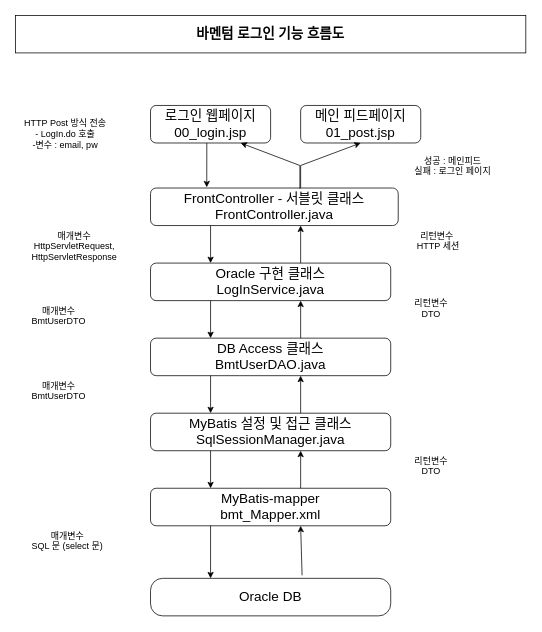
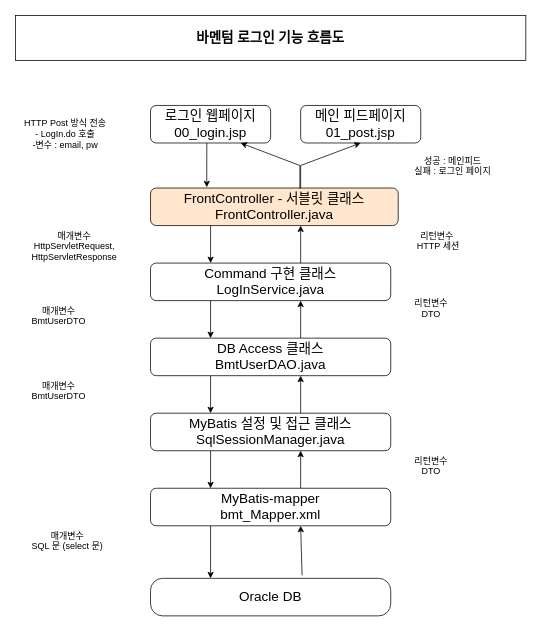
- <mxCell id="3" value="&lt;b&gt;&lt;font style=&quot;font-size: 18px;&quot;&gt;바멘텀 로그인 기능 흐름도&lt;/font&gt;&lt;/b&gt;" style="rounded=0;whiteSpace=wrap;html=1;" parent="1" vertex="1"><mxGeometry x="20" y="20" width="680" height="50" as="geometry" /></mxCell>
+ <mxCell id="3" value="&lt;b&gt;&lt;font style=&quot;font-size: 18px;&quot;&gt;바멘텀 로그인 기능 흐름도&lt;/font&gt;&lt;/b&gt;" style="rounded=0;whiteSpace=wrap;html=1;" parent="1" vertex="1"><mxGeometry x="20" y="20" width="680" height="60" as="geometry" /></mxCell>
- <mxCell id="4" value="&lt;font style=&quot;font-size: 18px;&quot;&gt;FrontController - 서블릿 클래스&lt;br&gt;FrontController.java&lt;/font&gt;" style="rounded=1;whiteSpace=wrap;html=1;fontSize=12;glass=0;strokeWidth=1;shadow=0;" parent="1" vertex="1"><mxGeometry x="200" y="250" width="330" height="50" as="geometry" /></mxCell>
+ <mxCell id="4" value="&lt;font style=&quot;font-size: 18px;&quot;&gt;FrontController - 서블릿 클래스&lt;br&gt;FrontController.java&lt;/font&gt;" style="rounded=1;whiteSpace=wrap;html=1;fontSize=12;glass=0;strokeWidth=1;shadow=0;fillColor=#ffe6cc;" parent="1" vertex="1"><mxGeometry x="200" y="250" width="330" height="50" as="geometry" /></mxCell>
- <mxCell id="5" value="&lt;font style=&quot;font-size: 18px;&quot;&gt;Oracle 구현 클래스&lt;br&gt;LogInService.java&lt;/font&gt;" style="rounded=1;whiteSpace=wrap;html=1;fontSize=12;glass=0;strokeWidth=1;shadow=0;" parent="1" vertex="1"><mxGeometry x="200" y="350" width="320" height="50" as="geometry" /></mxCell>
+ <mxCell id="5" value="&lt;font style=&quot;font-size: 18px;&quot;&gt;Command 구현 클래스&lt;br&gt;LogInService.java&lt;/font&gt;" style="rounded=1;whiteSpace=wrap;html=1;fontSize=12;glass=0;strokeWidth=1;shadow=0;" parent="1" vertex="1"><mxGeometry x="200" y="350" width="320" height="50" as="geometry" /></mxCell>
